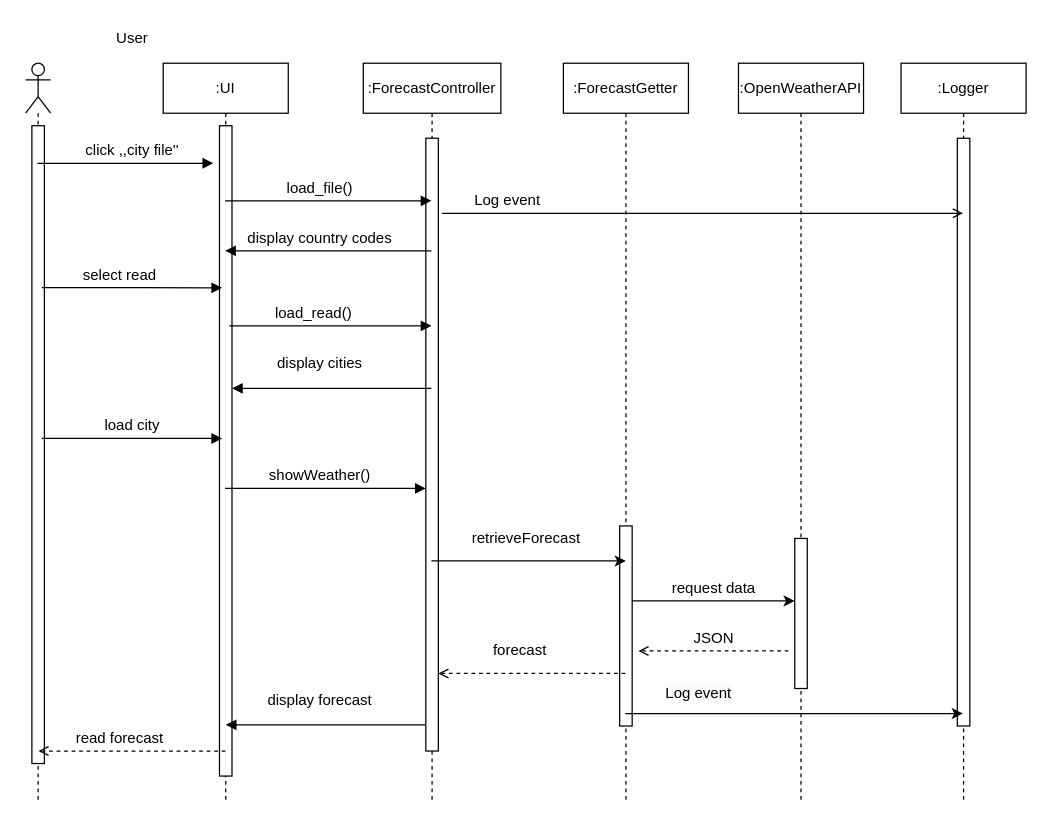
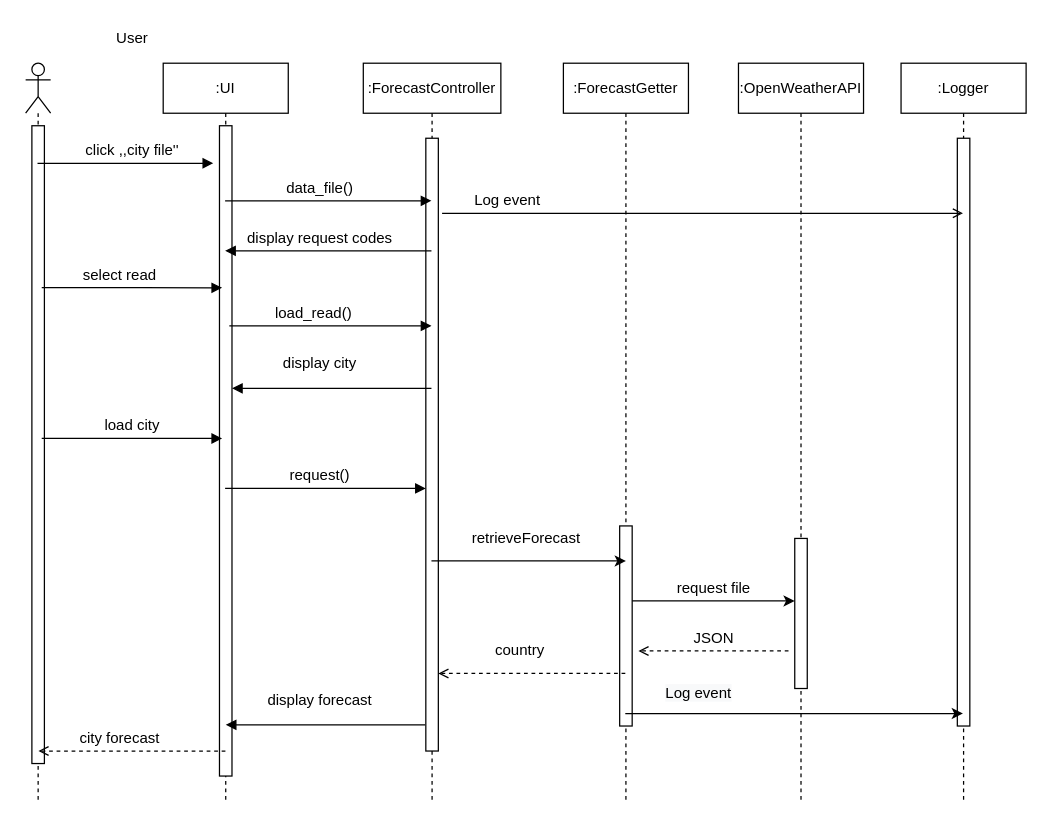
- <mxCell id="12" value="load_file()" style="text;html=1;align=center;verticalAlign=middle;resizable=0;points=[];autosize=1;" vertex="1" parent="1"><mxGeometry x="220" y="140" width="70" height="20" as="geometry" /></mxCell>
+ <mxCell id="12" value="data_file()" style="text;html=1;align=center;verticalAlign=middle;resizable=0;points=[];autosize=1;" vertex="1" parent="1"><mxGeometry x="220" y="140" width="70" height="20" as="geometry" /></mxCell>
- <mxCell id="14" value="display country codes" style="text;html=1;align=center;verticalAlign=middle;resizable=0;points=[];autosize=1;" vertex="1" parent="1"><mxGeometry x="190" y="180" width="130" height="20" as="geometry" /></mxCell>
+ <mxCell id="14" value="display request codes" style="text;html=1;align=center;verticalAlign=middle;resizable=0;points=[];autosize=1;" vertex="1" parent="1"><mxGeometry x="190" y="180" width="130" height="20" as="geometry" /></mxCell>
- <mxCell id="24" value="display cities" style="text;html=1;align=center;verticalAlign=middle;resizable=0;points=[];autosize=1;" vertex="1" parent="1"><mxGeometry x="215" y="280" width="80" height="20" as="geometry" /></mxCell>
+ <mxCell id="24" value="display city" style="text;html=1;align=center;verticalAlign=middle;resizable=0;points=[];autosize=1;" vertex="1" parent="1"><mxGeometry x="215" y="280" width="80" height="20" as="geometry" /></mxCell>
- <mxCell id="28" value="showWeather()" style="text;html=1;align=center;verticalAlign=middle;resizable=0;points=[];autosize=1;" vertex="1" parent="1"><mxGeometry x="205" y="370" width="100" height="20" as="geometry" /></mxCell>
+ <mxCell id="28" value="request()" style="text;html=1;align=center;verticalAlign=middle;resizable=0;points=[];autosize=1;" vertex="1" parent="1"><mxGeometry x="205" y="370" width="100" height="20" as="geometry" /></mxCell>
- <mxCell id="36" value="request data" style="text;html=1;align=center;verticalAlign=middle;resizable=0;points=[];autosize=1;" vertex="1" parent="1"><mxGeometry x="530" y="460" width="80" height="20" as="geometry" /></mxCell>
+ <mxCell id="36" value="request file" style="text;html=1;align=center;verticalAlign=middle;resizable=0;points=[];autosize=1;" vertex="1" parent="1"><mxGeometry x="530" y="460" width="80" height="20" as="geometry" /></mxCell>
- <mxCell id="40" value="forecast" style="text;html=1;align=center;verticalAlign=middle;resizable=0;points=[];autosize=1;" vertex="1" parent="1"><mxGeometry x="385" y="510" width="60" height="20" as="geometry" /></mxCell>
+ <mxCell id="40" value="country" style="text;html=1;align=center;verticalAlign=middle;resizable=0;points=[];autosize=1;" vertex="1" parent="1"><mxGeometry x="385" y="510" width="60" height="20" as="geometry" /></mxCell>
- <mxCell id="46" value="read forecast" style="text;html=1;align=center;verticalAlign=middle;resizable=0;points=[];autosize=1;" vertex="1" parent="1"><mxGeometry x="50" y="580" width="90" height="20" as="geometry" /></mxCell>
+ <mxCell id="46" value="city forecast" style="text;html=1;align=center;verticalAlign=middle;resizable=0;points=[];autosize=1;" vertex="1" parent="1"><mxGeometry x="50" y="580" width="90" height="20" as="geometry" /></mxCell>
